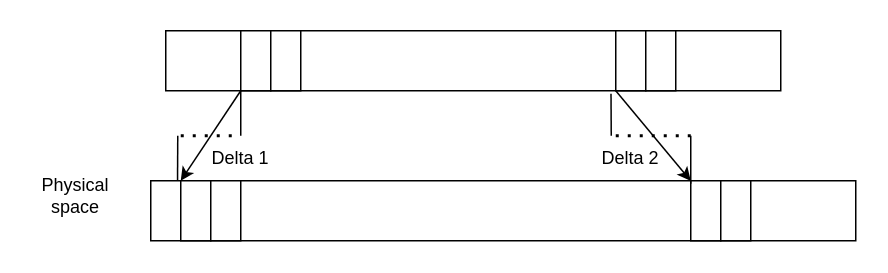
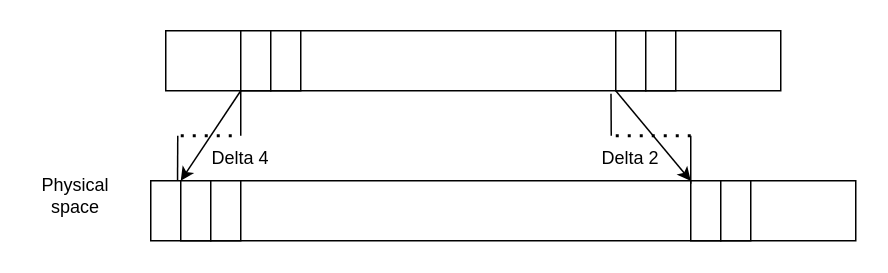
- <mxCell id="13" value="Delta 1" style="text;html=1;strokeColor=none;fillColor=none;align=center;verticalAlign=middle;whiteSpace=wrap;rounded=0;" vertex="1" parent="1"><mxGeometry x="130" y="90" width="60" height="30" as="geometry" /></mxCell>
+ <mxCell id="13" value="Delta 4" style="text;html=1;strokeColor=none;fillColor=none;align=center;verticalAlign=middle;whiteSpace=wrap;rounded=0;" vertex="1" parent="1"><mxGeometry x="130" y="90" width="60" height="30" as="geometry" /></mxCell>
